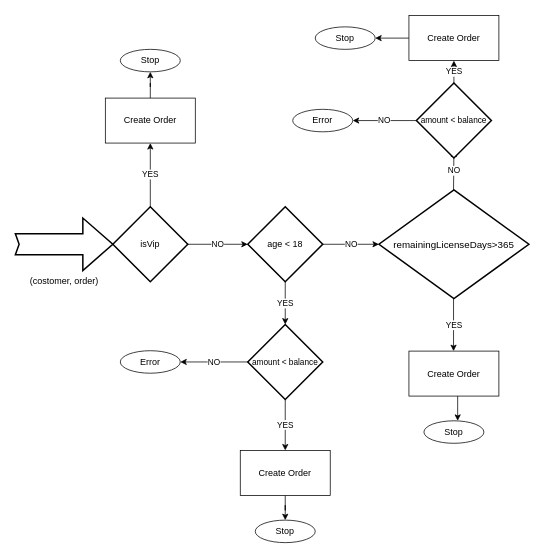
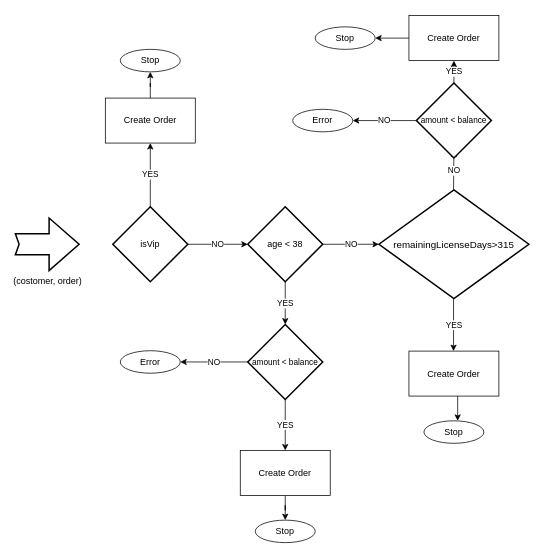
- <mxCell id="2" value="(costomer, order)" style="verticalLabelPosition=bottom;verticalAlign=top;html=1;strokeWidth=2;shape=mxgraph.arrows2.arrow;dy=0.6;dx=40;notch=5;" vertex="1" parent="1"><mxGeometry x="20" y="290" width="130" height="70" as="geometry" /></mxCell>
+ <mxCell id="2" value="(costomer, order)" style="verticalLabelPosition=bottom;verticalAlign=top;html=1;strokeWidth=2;shape=mxgraph.arrows2.arrow;dy=0.6;dx=40;notch=5;" vertex="1" parent="1"><mxGeometry x="20" y="290" width="85" height="70" as="geometry" /></mxCell>
- <mxCell id="7" value="age &amp;lt; 18" style="strokeWidth=2;html=1;shape=mxgraph.flowchart.decision;whiteSpace=wrap;" vertex="1" parent="1"><mxGeometry x="330" y="275" width="100" height="100" as="geometry" /></mxCell>
+ <mxCell id="7" value="age &amp;lt; 38" style="strokeWidth=2;html=1;shape=mxgraph.flowchart.decision;whiteSpace=wrap;" vertex="1" parent="1"><mxGeometry x="330" y="275" width="100" height="100" as="geometry" /></mxCell>
- <mxCell id="12" value="&lt;font style=&quot;font-size: 13px;&quot;&gt;remainingLicenseDays&amp;gt;365&lt;/font&gt;" style="strokeWidth=2;html=1;shape=mxgraph.flowchart.decision;whiteSpace=wrap;" vertex="1" parent="1"><mxGeometry x="505" y="252.5" width="200" height="145" as="geometry" /></mxCell>
+ <mxCell id="12" value="&lt;font style=&quot;font-size: 13px;&quot;&gt;remainingLicenseDays&amp;gt;315&lt;/font&gt;" style="strokeWidth=2;html=1;shape=mxgraph.flowchart.decision;whiteSpace=wrap;" vertex="1" parent="1"><mxGeometry x="505" y="252.5" width="200" height="145" as="geometry" /></mxCell>
